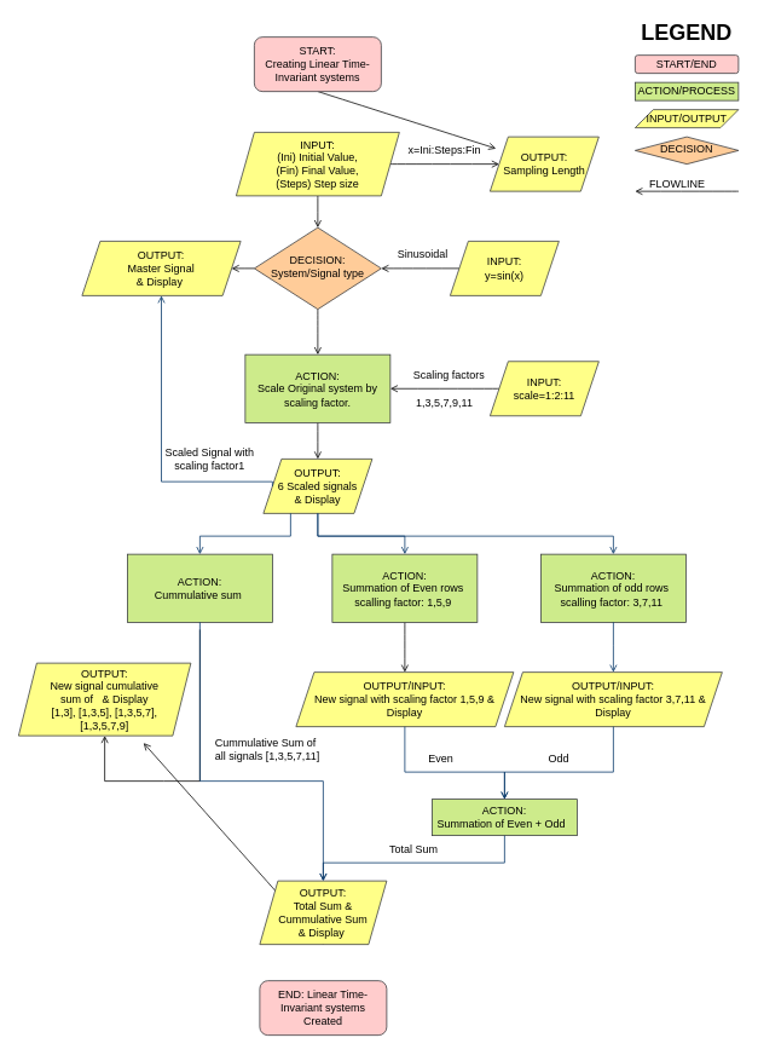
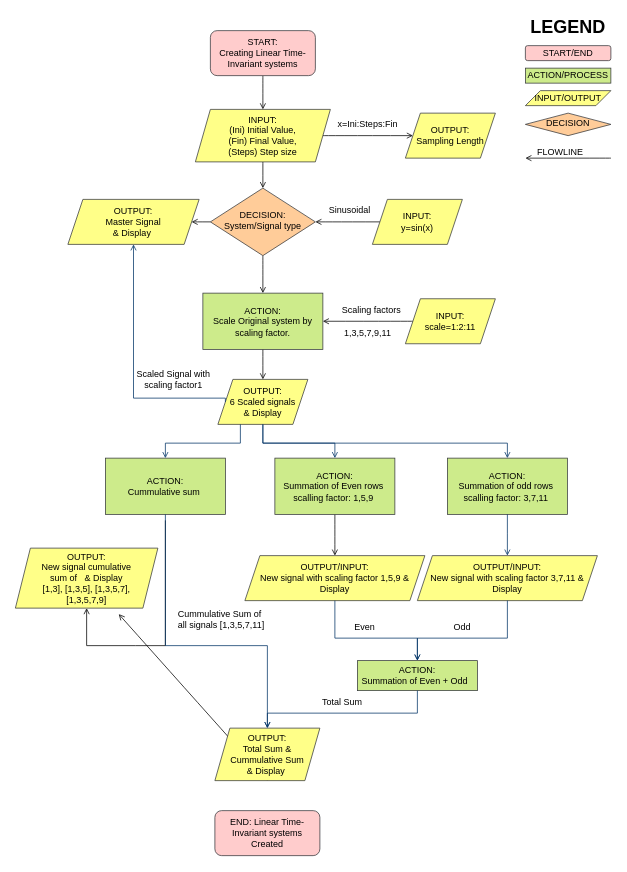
- <mxCell id="13" style="edgeStyle=none;curved=1;rounded=0;orthogonalLoop=1;jettySize=auto;html=1;endArrow=open;startSize=6;endSize=6;sourcePerimeterSpacing=8;targetPerimeterSpacing=8;exitX=0.5;exitY=1;exitDx=0;exitDy=0;" edge="1" parent="1" source="14" target="12"><mxGeometry relative="1" as="geometry" /></mxCell>
+ <mxCell id="13" style="edgeStyle=none;curved=1;rounded=0;orthogonalLoop=1;jettySize=auto;html=1;entryX=0.5;entryY=0;entryDx=0;entryDy=0;endArrow=open;startSize=6;endSize=6;sourcePerimeterSpacing=8;targetPerimeterSpacing=8;exitX=0.5;exitY=1;exitDx=0;exitDy=0;" edge="1" parent="1" source="14" target="8"><mxGeometry relative="1" as="geometry" /></mxCell>
